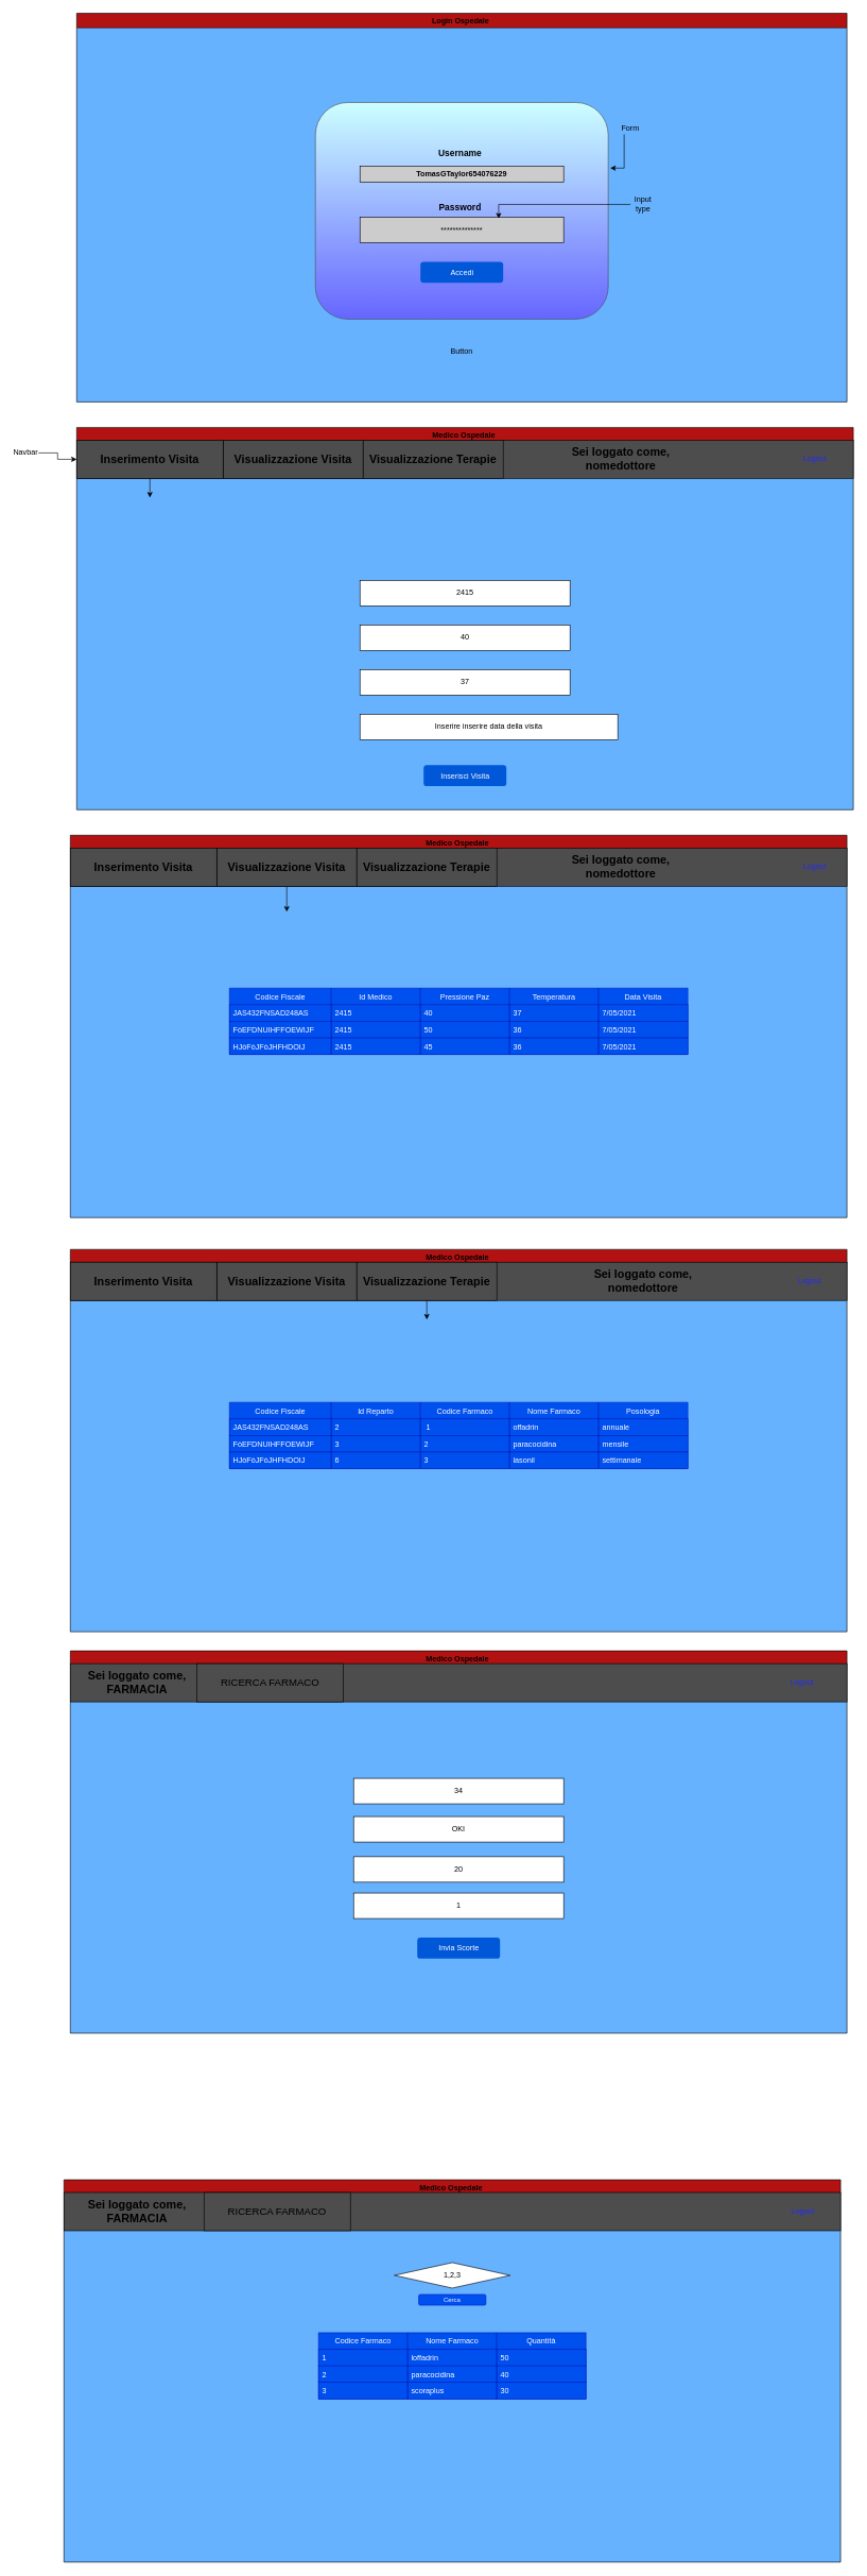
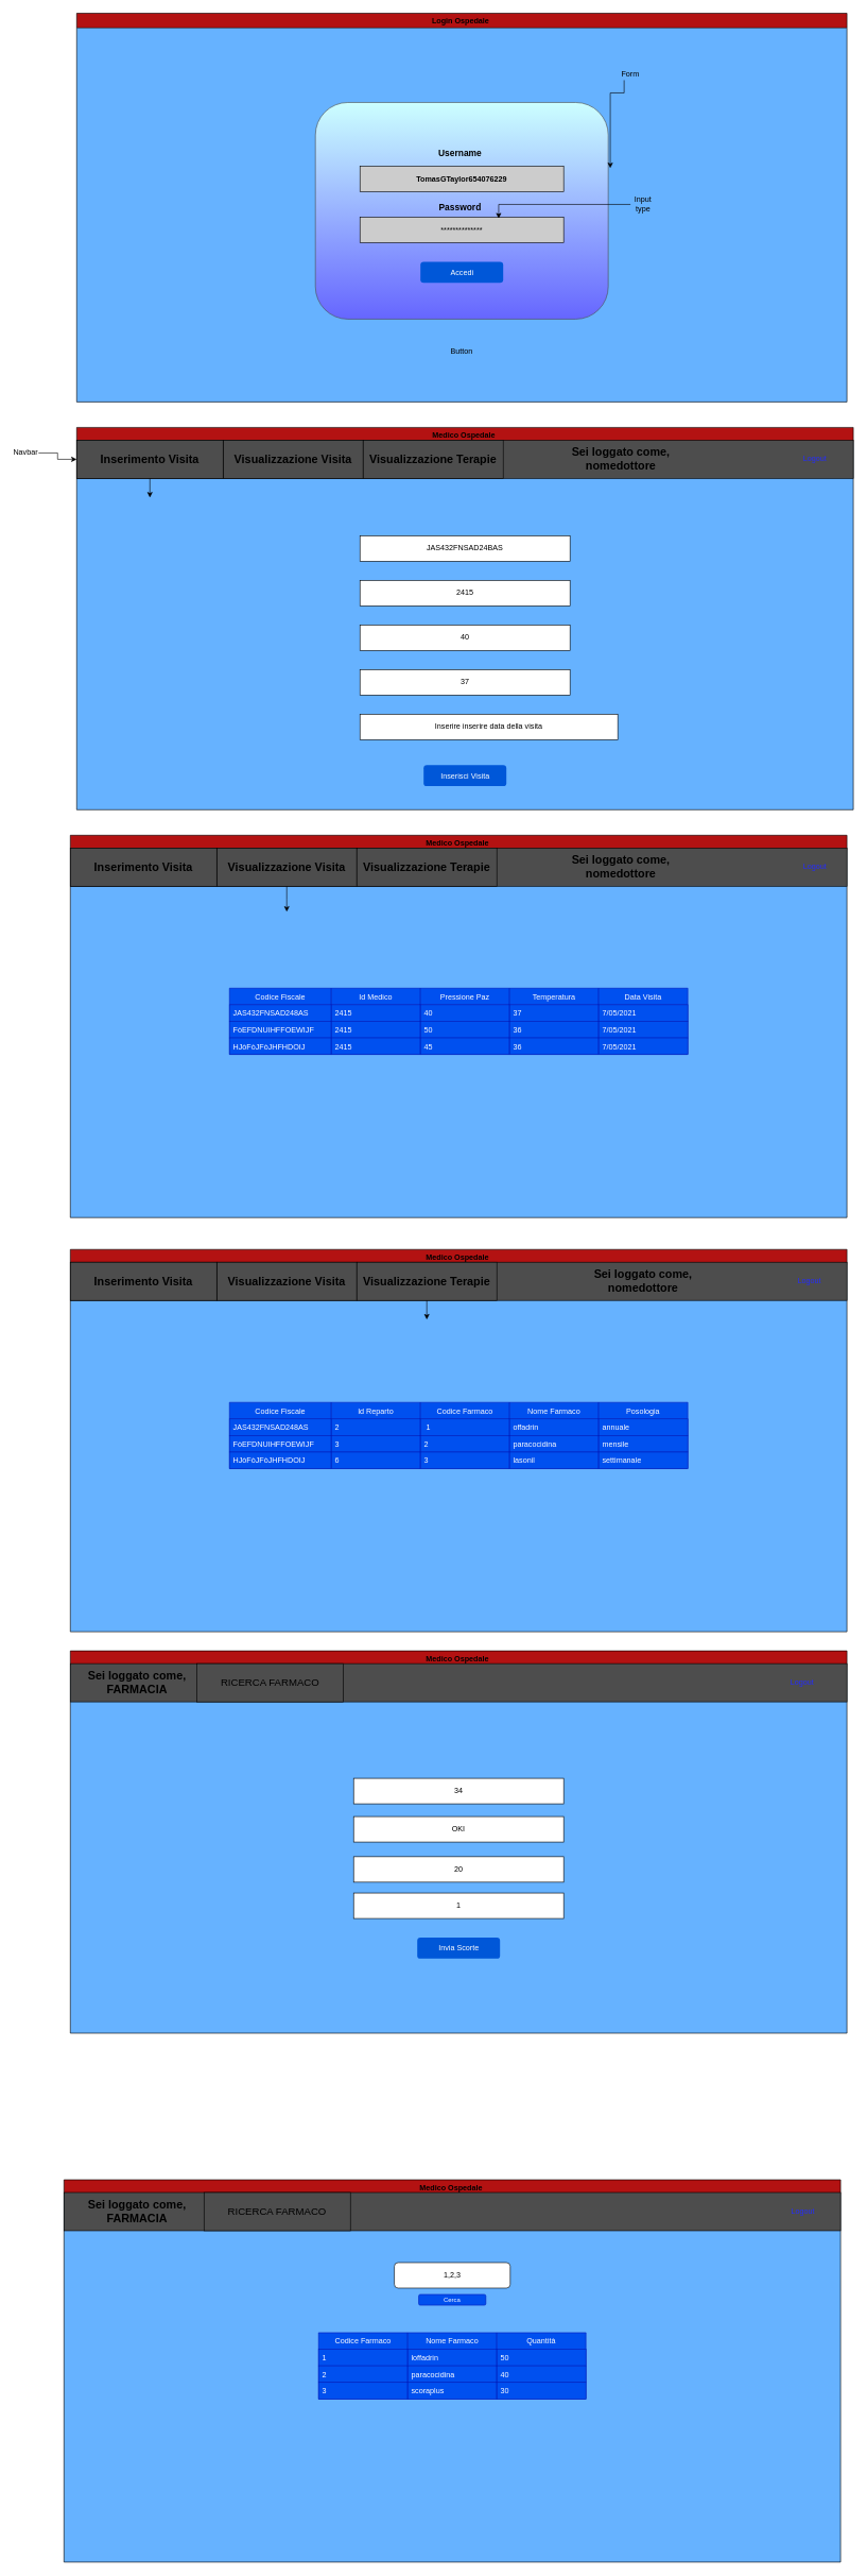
- <mxCell id="10" value="Form" style="text;html=1;strokeColor=none;fillColor=none;align=center;verticalAlign=middle;whiteSpace=wrap;rounded=0;" parent="2" vertex="1"><mxGeometry x="850" y="170" width="40" height="20" as="geometry" /></mxCell>
+ <mxCell id="10" value="Form" style="text;html=1;strokeColor=none;fillColor=none;align=center;verticalAlign=middle;whiteSpace=wrap;rounded=0;" parent="2" vertex="1"><mxGeometry x="850" y="85" width="40" height="20" as="geometry" /></mxCell>
- <mxCell id="4" value="&lt;b&gt;TomasGTaylor654076229&lt;/b&gt;" style="rounded=0;whiteSpace=wrap;html=1;fillColor=#CCCCCC;" parent="2" vertex="1"><mxGeometry x="445" y="240" width="320" height="25" as="geometry" /></mxCell>
+ <mxCell id="4" value="&lt;b&gt;TomasGTaylor654076229&lt;/b&gt;" style="rounded=0;whiteSpace=wrap;html=1;fillColor=#CCCCCC;" parent="2" vertex="1"><mxGeometry x="445" y="240" width="320" height="40" as="geometry" /></mxCell>
+ <mxCell id="18" value="JAS432FNSAD24BAS" style="rounded=0;whiteSpace=wrap;html=1;" parent="14" vertex="1"><mxGeometry x="445" y="170" width="330" height="40" as="geometry" /></mxCell>
- <mxCell id="119" value="1,2,3" style="rhombus;whiteSpace=wrap;html=1;" vertex="1" parent="102"><mxGeometry x="519" y="130" width="182" height="40" as="geometry" /></mxCell>
+ <mxCell id="119" value="1,2,3" style="rounded=1;whiteSpace=wrap;html=1;" vertex="1" parent="102"><mxGeometry x="519" y="130" width="182" height="40" as="geometry" /></mxCell>
